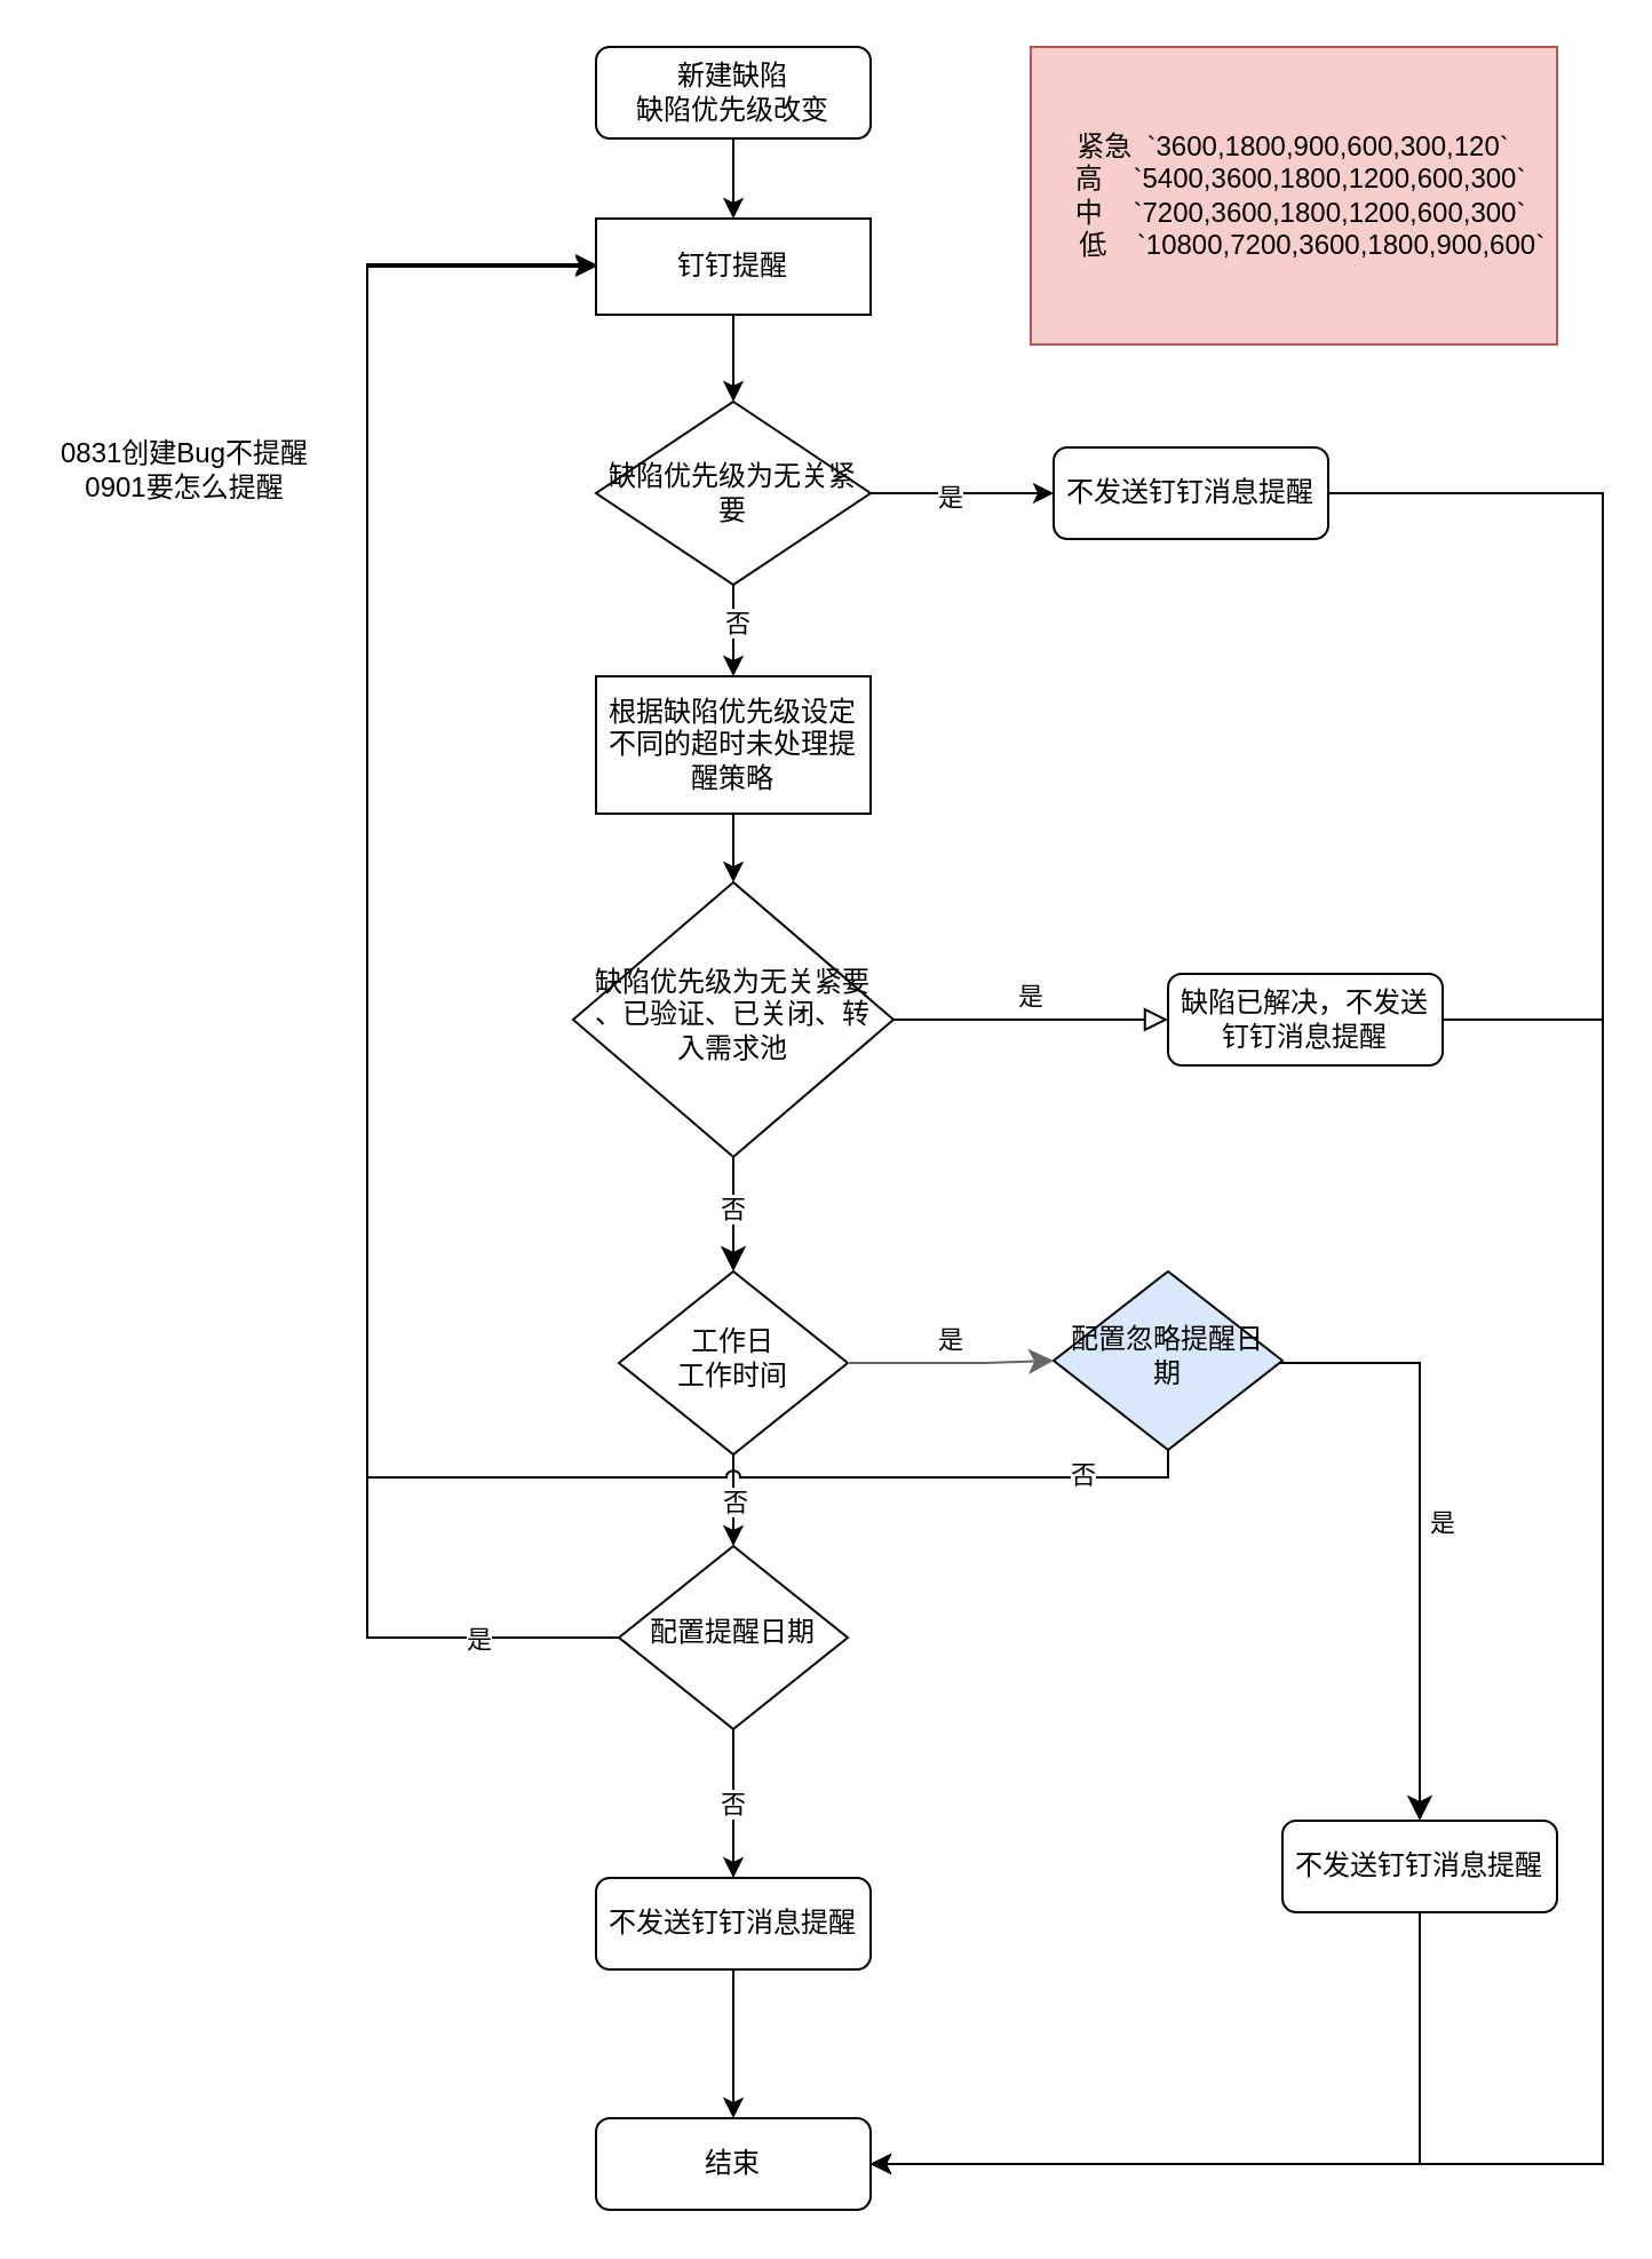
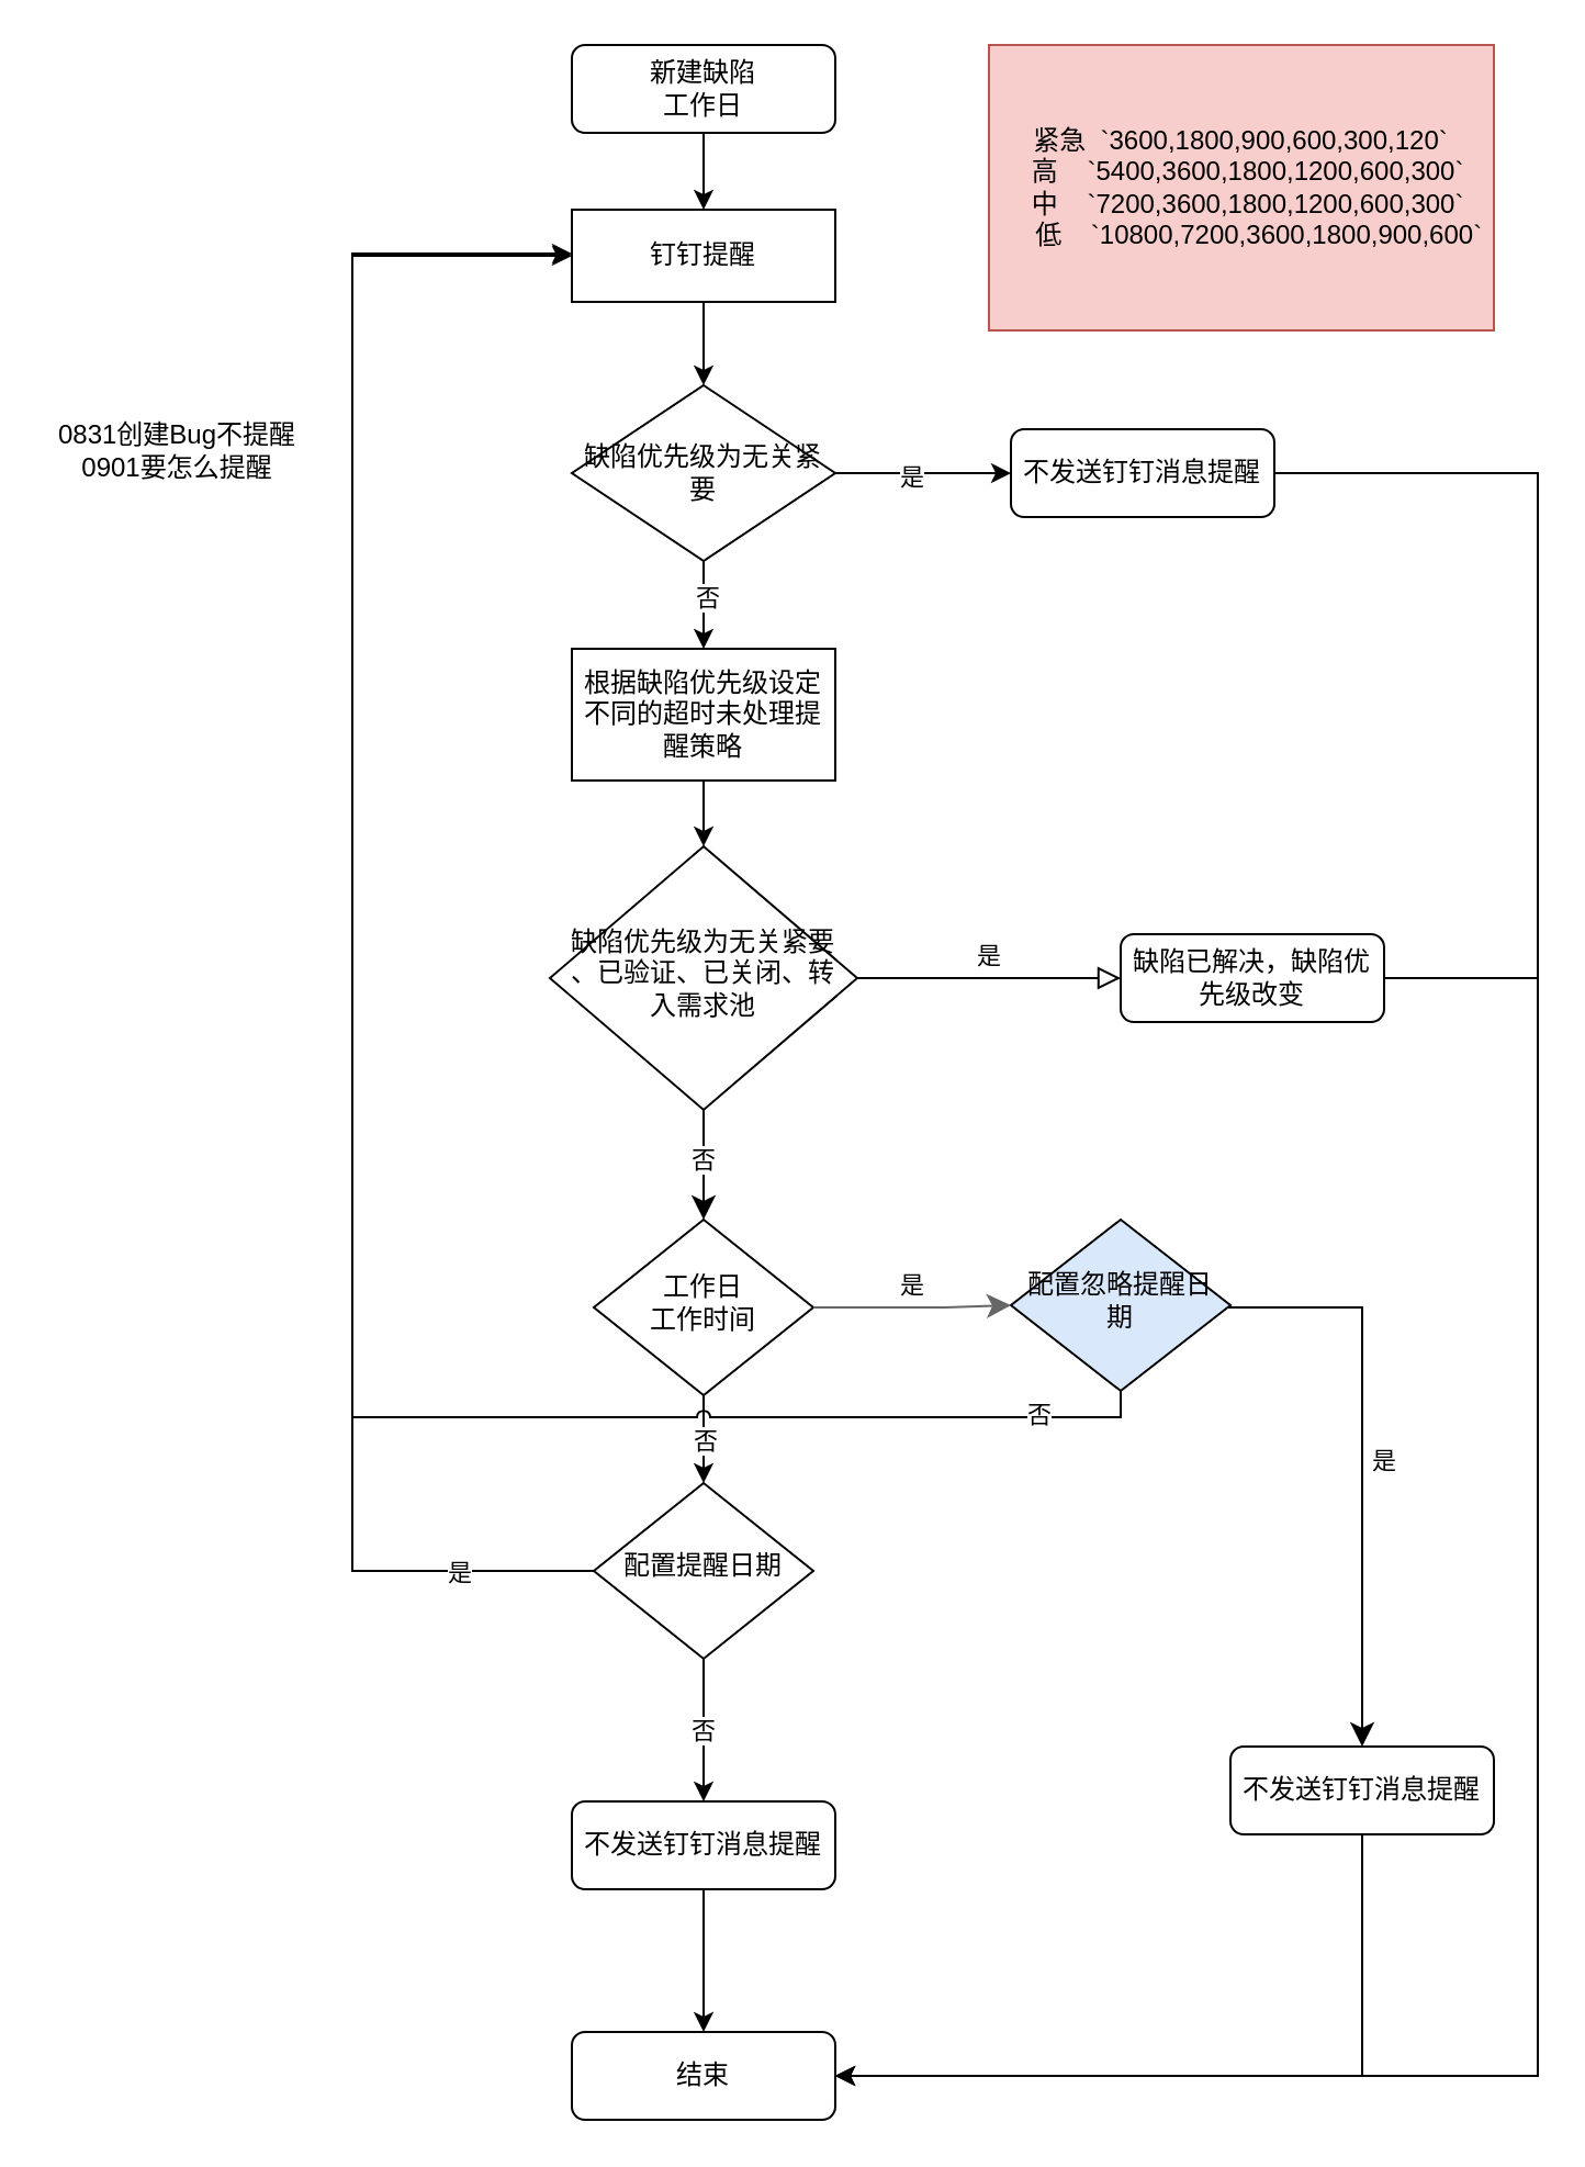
- <mxCell id="3" value="新建缺陷&lt;br&gt;缺陷优先级改变" style="rounded=1;whiteSpace=wrap;html=1;fontSize=12;glass=0;strokeWidth=1;shadow=0;" parent="1" vertex="1"><mxGeometry x="260" y="20" width="120" height="40" as="geometry" /></mxCell>
+ <mxCell id="3" value="新建缺陷&lt;br&gt;工作日" style="rounded=1;whiteSpace=wrap;html=1;fontSize=12;glass=0;strokeWidth=1;shadow=0;" parent="1" vertex="1"><mxGeometry x="260" y="20" width="120" height="40" as="geometry" /></mxCell>
- <mxCell id="9" value="缺陷已解决，不发送钉钉消息提醒" style="rounded=1;whiteSpace=wrap;html=1;fontSize=12;glass=0;strokeWidth=1;shadow=0;" parent="1" vertex="1"><mxGeometry x="510" y="425" width="120" height="40" as="geometry" /></mxCell>
+ <mxCell id="9" value="缺陷已解决，缺陷优先级改变" style="rounded=1;whiteSpace=wrap;html=1;fontSize=12;glass=0;strokeWidth=1;shadow=0;" parent="1" vertex="1"><mxGeometry x="510" y="425" width="120" height="40" as="geometry" /></mxCell>
